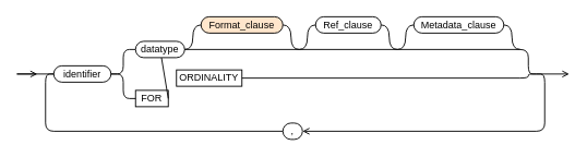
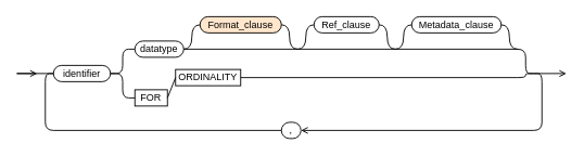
- <mxCell id="7" value="" style="endArrow=none;html=1;exitX=1;exitY=0.5;exitDx=0;exitDy=0;shadow=0;comic=0;strokeOpacity=100;strokeColor=default;strokeWidth=1.2;" edge="1" parent="1" source="3" target="8"><mxGeometry width="50" height="50" relative="1" as="geometry"><mxPoint x="235" y="80" as="sourcePoint" /><mxPoint x="285" y="30" as="targetPoint" /></mxGeometry></mxCell>
+ <mxCell id="7" value="" style="endArrow=none;html=1;exitX=1;exitY=0.5;exitDx=0;exitDy=0;entryX=0;entryY=0.5;entryDx=0;entryDy=0;shadow=0;comic=0;strokeOpacity=100;strokeColor=default;strokeWidth=1.2;" edge="1" parent="1" source="3" target="4"><mxGeometry width="50" height="50" relative="1" as="geometry"><mxPoint x="235" y="80" as="sourcePoint" /><mxPoint x="285" y="30" as="targetPoint" /></mxGeometry></mxCell>
